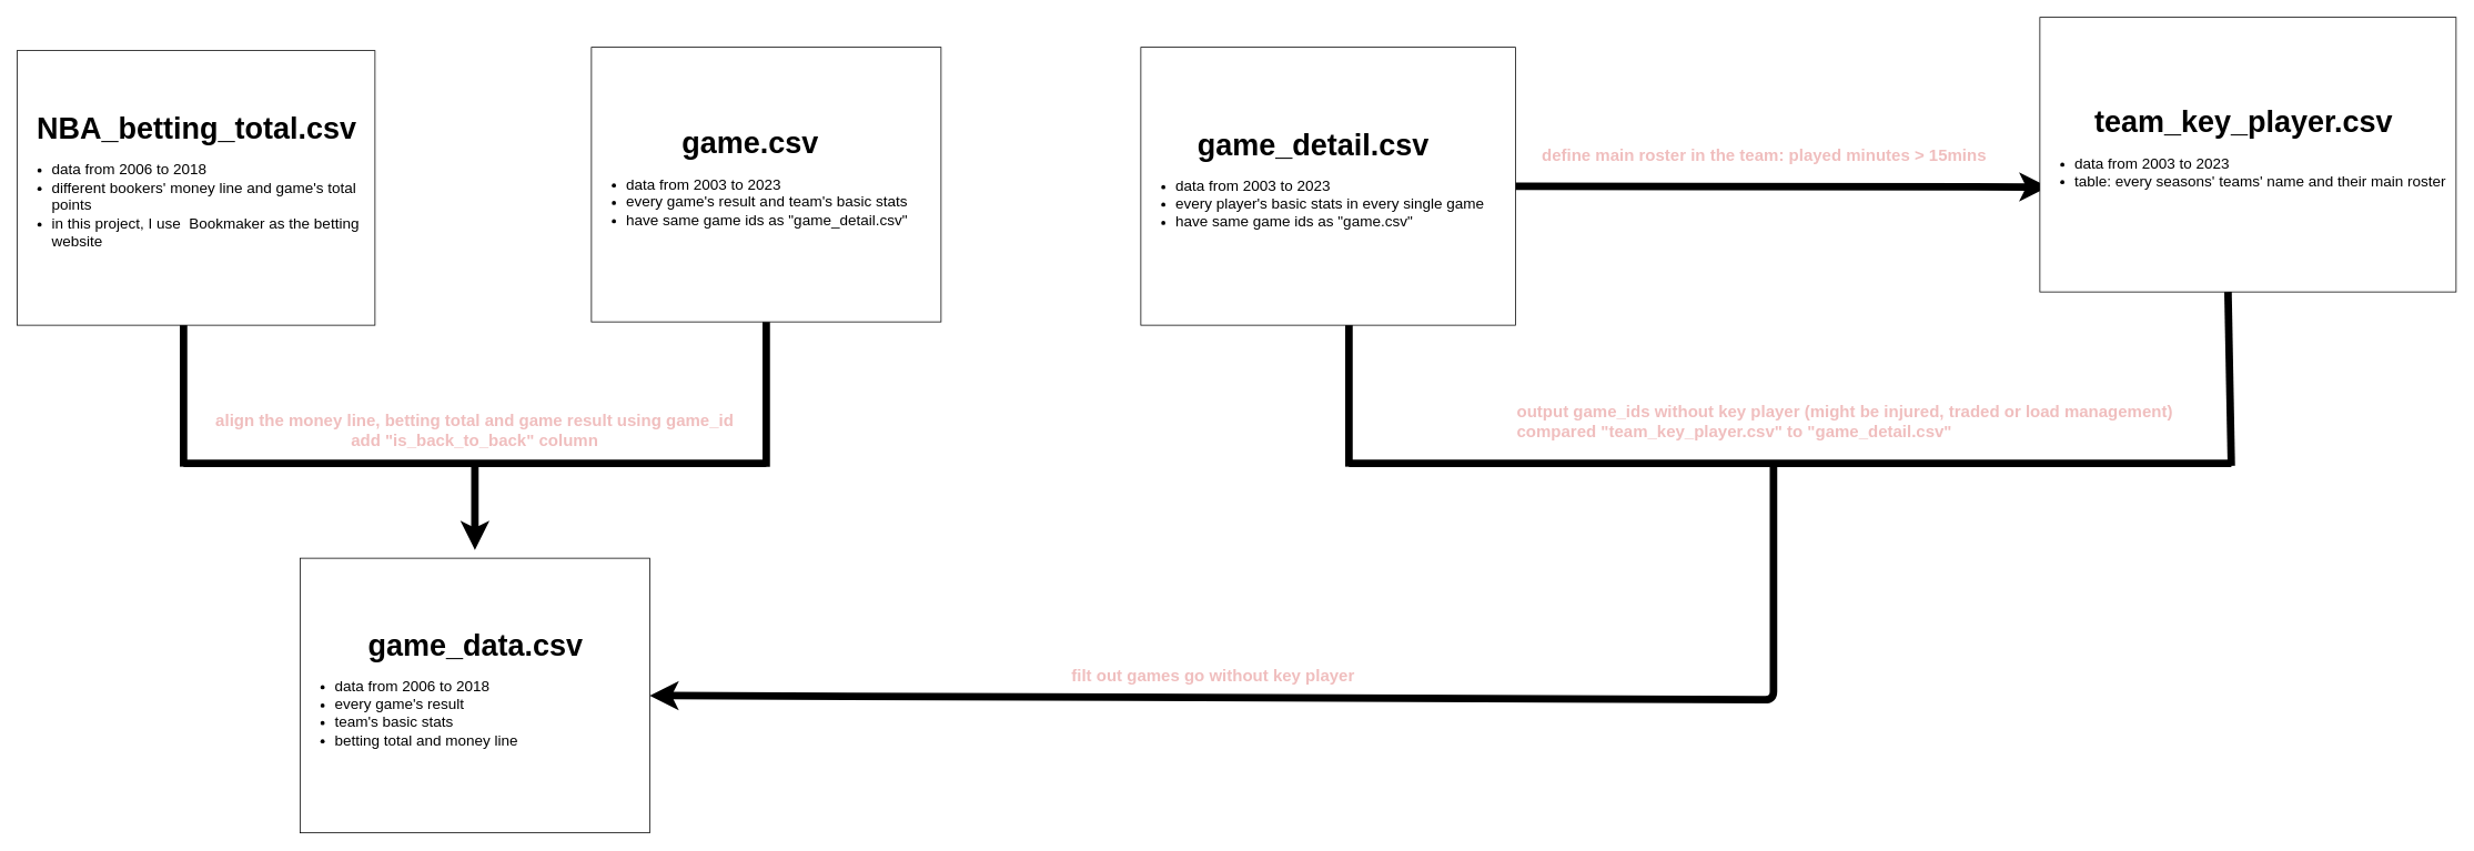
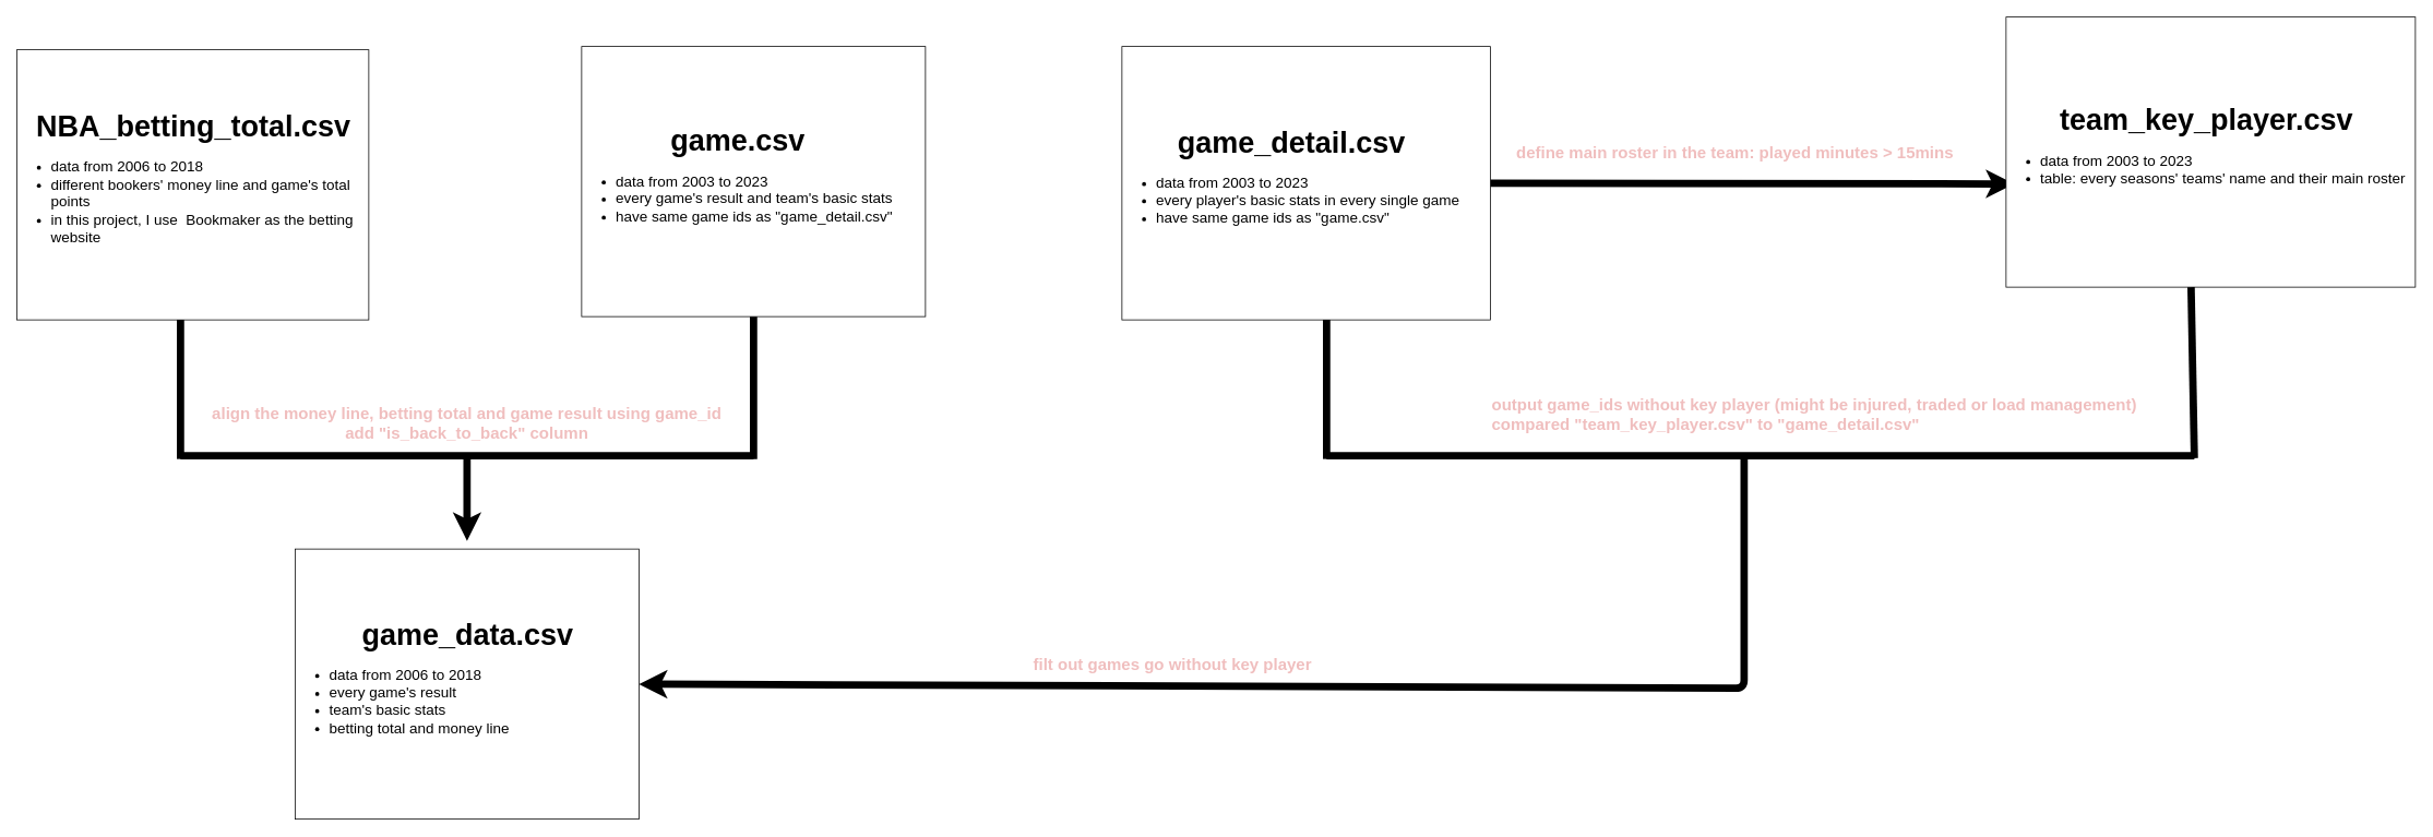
- <mxCell id="19" value="&lt;font color=&quot;#f0bebe&quot;&gt;&lt;b&gt;filt out games go without key player&lt;br&gt;&lt;/b&gt;&lt;/font&gt;" style="whiteSpace=wrap;html=1;fontSize=20;opacity=0;align=left;" vertex="1" parent="1"><mxGeometry x="1285" y="790" width="370" height="40" as="geometry" /></mxCell>
+ <mxCell id="19" value="&lt;font color=&quot;#f0bebe&quot;&gt;&lt;b&gt;filt out games go without key player&lt;br&gt;&lt;/b&gt;&lt;/font&gt;" style="whiteSpace=wrap;html=1;fontSize=20;opacity=0;align=left;" vertex="1" parent="1"><mxGeometry x="1260" y="790" width="370" height="40" as="geometry" /></mxCell>
